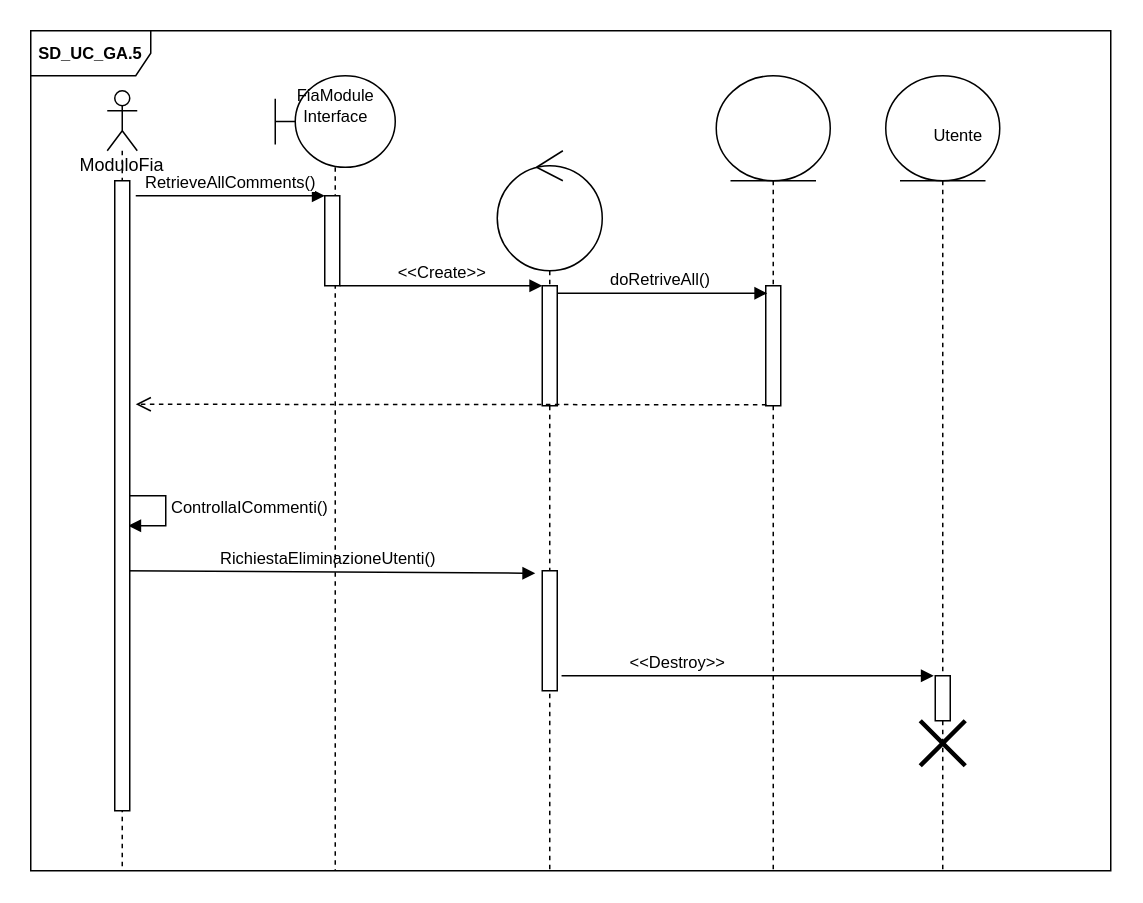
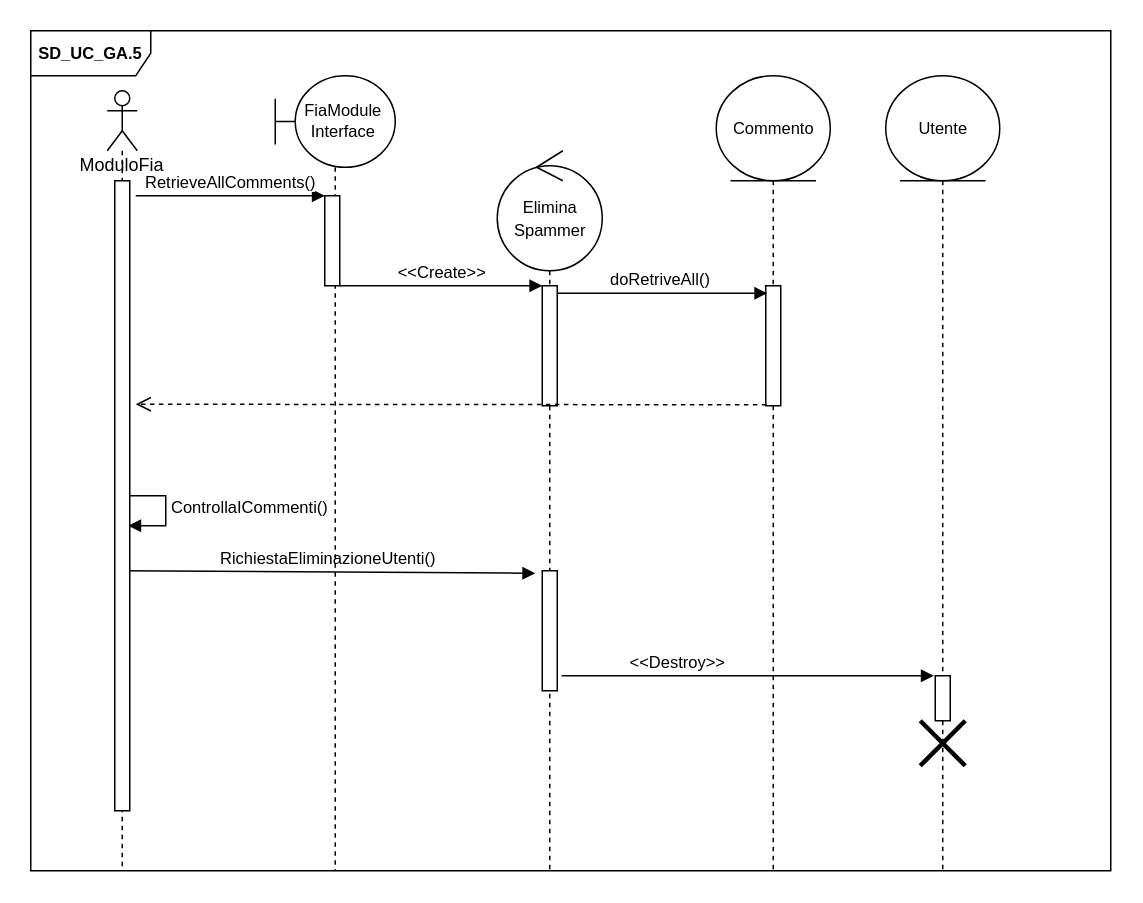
- <mxCell id="8" value="FiaModule &lt;br&gt;Interface" style="text;html=1;align=center;verticalAlign=middle;resizable=0;points=[];autosize=1;strokeColor=none;fillColor=none;fontSize=11;" parent="7" vertex="1"><mxGeometry x="5" y="5" width="70" height="30" as="geometry" /></mxCell>
+ <mxCell id="8" value="FiaModule &lt;br&gt;Interface" style="text;html=1;align=center;verticalAlign=middle;resizable=0;points=[];autosize=1;strokeColor=none;fillColor=none;fontSize=11;" parent="7" vertex="1"><mxGeometry x="10" y="15" width="70" height="30" as="geometry" /></mxCell>
+ <mxCell id="15" value="&lt;font&gt;&lt;font style=&quot;font-size: 11px&quot;&gt;Commento&lt;/font&gt;&lt;br&gt;&lt;/font&gt;" style="text;html=1;align=center;verticalAlign=middle;resizable=0;points=[];autosize=1;strokeColor=none;fillColor=none;fontStyle=0" parent="14" vertex="1"><mxGeometry x="3" y="25" width="70" height="20" as="geometry" /></mxCell>
- <mxCell id="22" value="&lt;font&gt;&lt;font style=&quot;font-size: 11px&quot;&gt;Utente&lt;/font&gt;&lt;br&gt;&lt;/font&gt;" style="text;html=1;align=center;verticalAlign=middle;resizable=0;points=[];autosize=1;strokeColor=none;fillColor=none;fontStyle=0" parent="21" vertex="1"><mxGeometry x="23" y="30" width="50" height="20" as="geometry" /></mxCell>
+ <mxCell id="22" value="&lt;font&gt;&lt;font style=&quot;font-size: 11px&quot;&gt;Utente&lt;/font&gt;&lt;br&gt;&lt;/font&gt;" style="text;html=1;align=center;verticalAlign=middle;resizable=0;points=[];autosize=1;strokeColor=none;fillColor=none;fontStyle=0" parent="21" vertex="1"><mxGeometry x="13" y="25" width="50" height="20" as="geometry" /></mxCell>
+ <mxCell id="11" value="&lt;font style=&quot;font-size: 11px&quot;&gt;Elimina&lt;br&gt;Spammer&lt;br&gt;&lt;/font&gt;" style="text;html=1;align=center;verticalAlign=middle;resizable=0;points=[];autosize=1;strokeColor=none;fillColor=none;" parent="10" vertex="1"><mxGeometry x="5" y="30" width="60" height="30" as="geometry" /></mxCell>
